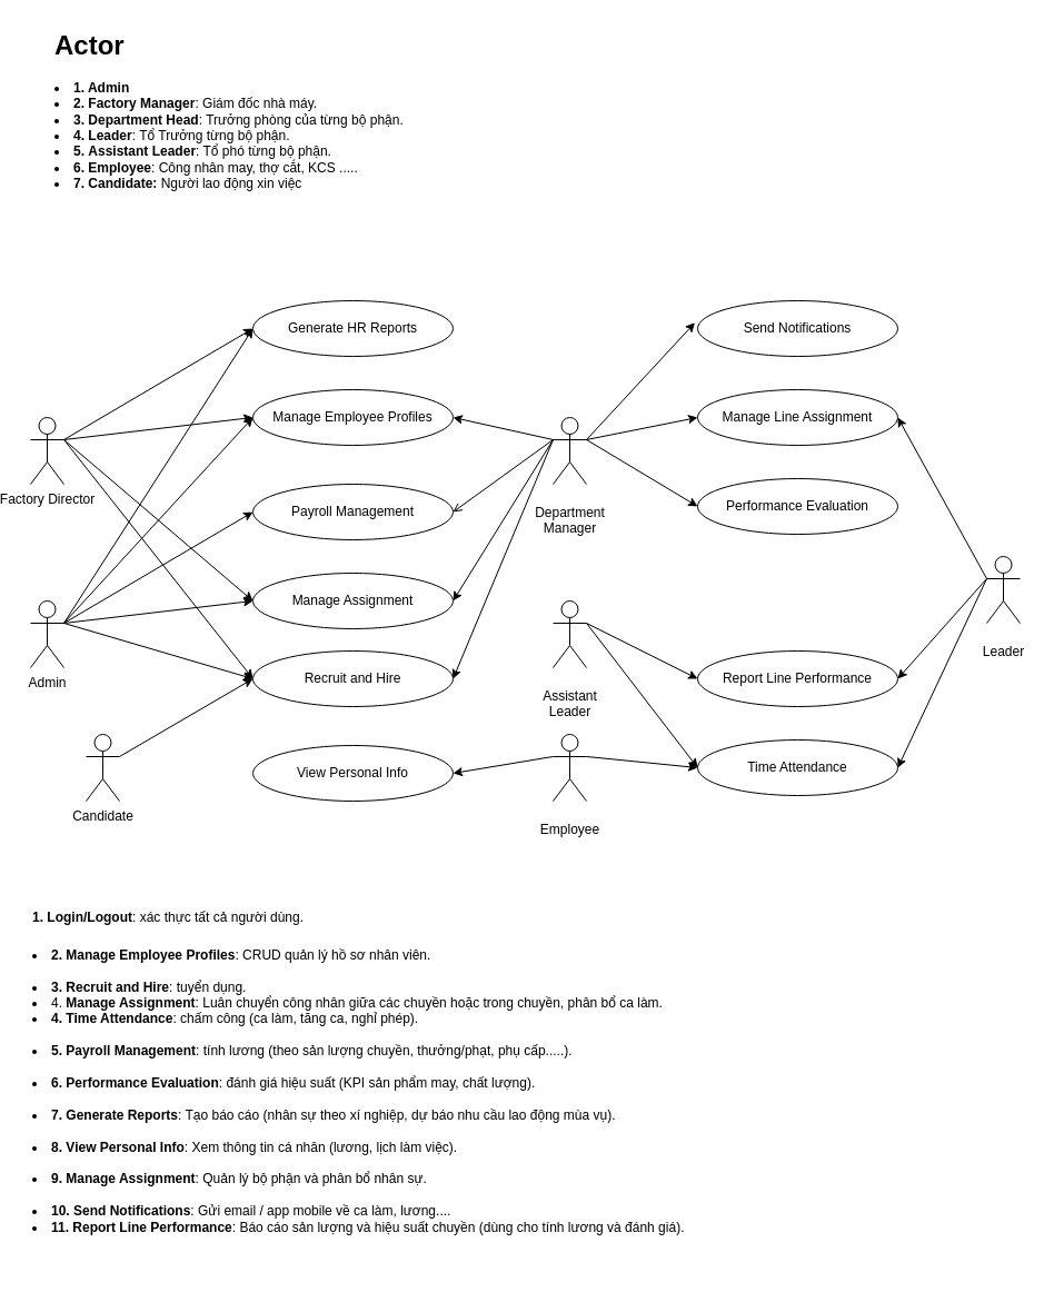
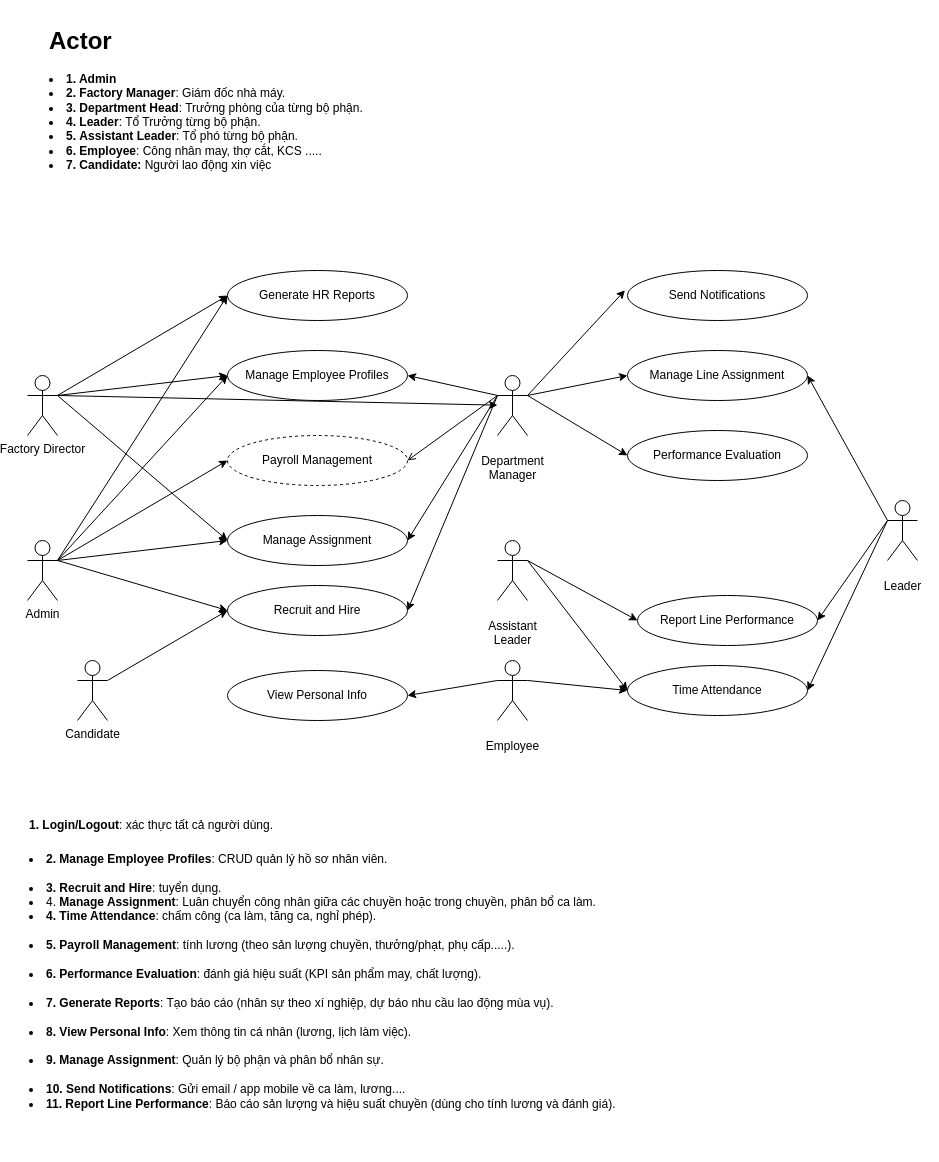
- <mxCell id="6" value="&lt;p style=&quot;white-space-collapse: preserve;&quot; dir=&quot;auto&quot;&gt;Payroll Management&lt;/p&gt;" style="ellipse;whiteSpace=wrap;html=1;" parent="1" vertex="1"><mxGeometry x="220" y="435" width="180" height="50" as="geometry" /></mxCell>
+ <mxCell id="6" value="&lt;p style=&quot;white-space-collapse: preserve;&quot; dir=&quot;auto&quot;&gt;Payroll Management&lt;/p&gt;" style="ellipse;whiteSpace=wrap;html=1;dashed=1;" parent="1" vertex="1"><mxGeometry x="220" y="435" width="180" height="50" as="geometry" /></mxCell>
- <mxCell id="13" value="" style="endArrow=classic;html=1;rounded=0;exitX=1;exitY=0.333;exitDx=0;exitDy=0;exitPerimeter=0;entryX=0;entryY=0.5;entryDx=0;entryDy=0;" parent="1" source="11" target="3" edge="1"><mxGeometry width="50" height="50" relative="1" as="geometry"><mxPoint x="510" y="510" as="sourcePoint" /><mxPoint x="560" y="460" as="targetPoint" /></mxGeometry></mxCell>
+ <mxCell id="13" value="" style="endArrow=classic;html=1;rounded=0;exitX=1;exitY=0.333;exitDx=0;exitDy=0;exitPerimeter=0;" parent="1" source="11" target="17" edge="1"><mxGeometry width="50" height="50" relative="1" as="geometry"><mxPoint x="510" y="510" as="sourcePoint" /><mxPoint x="560" y="460" as="targetPoint" /></mxGeometry></mxCell>
- <mxCell id="29" value="&lt;p style=&quot;white-space-collapse: preserve;&quot; dir=&quot;auto&quot;&gt;Report Line Performance&lt;/p&gt;" style="ellipse;whiteSpace=wrap;html=1;" parent="1" vertex="1"><mxGeometry x="620" y="585" width="180" height="50" as="geometry" /></mxCell>
+ <mxCell id="29" value="&lt;p style=&quot;white-space-collapse: preserve;&quot; dir=&quot;auto&quot;&gt;Report Line Performance&lt;/p&gt;" style="ellipse;whiteSpace=wrap;html=1;" parent="1" vertex="1"><mxGeometry x="630" y="595" width="180" height="50" as="geometry" /></mxCell>
